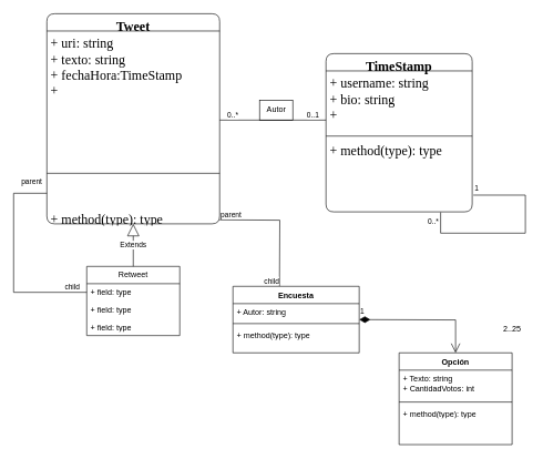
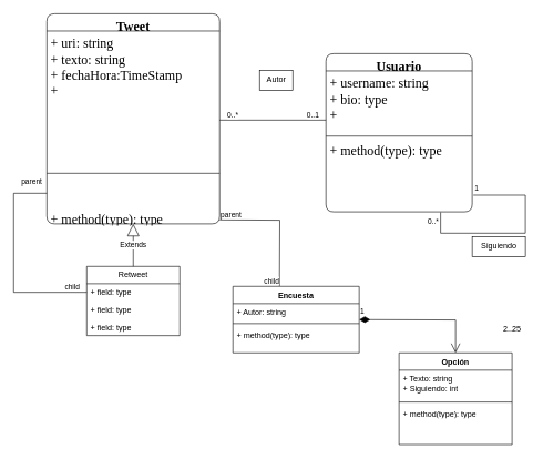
- <mxCell id="6" value="TimeStamp" style="swimlane;fontStyle=1;align=center;verticalAlign=top;childLayout=stackLayout;horizontal=1;startSize=26;horizontalStack=0;resizeParent=1;resizeParentMax=0;resizeLast=0;collapsible=1;marginBottom=0;whiteSpace=wrap;html=1;hachureGap=4;fontFamily=Architects Daughter;fontSource=https%3A%2F%2Ffonts.googleapis.com%2Fcss%3Ffamily%3DArchitects%2BDaughter;fontSize=20;rounded=1;" vertex="1" parent="1"><mxGeometry x="490" y="80" width="220" height="238" as="geometry" /></mxCell>
+ <mxCell id="6" value="Usuario" style="swimlane;fontStyle=1;align=center;verticalAlign=top;childLayout=stackLayout;horizontal=1;startSize=26;horizontalStack=0;resizeParent=1;resizeParentMax=0;resizeLast=0;collapsible=1;marginBottom=0;whiteSpace=wrap;html=1;hachureGap=4;fontFamily=Architects Daughter;fontSource=https%3A%2F%2Ffonts.googleapis.com%2Fcss%3Ffamily%3DArchitects%2BDaughter;fontSize=20;rounded=1;" vertex="1" parent="1"><mxGeometry x="490" y="80" width="220" height="238" as="geometry" /></mxCell>
- <mxCell id="7" value="+ username: string&lt;br&gt;+ bio: string&lt;br&gt;+" style="text;strokeColor=none;fillColor=none;align=left;verticalAlign=top;spacingLeft=4;spacingRight=4;overflow=hidden;rotatable=0;points=[[0,0.5],[1,0.5]];portConstraint=eastwest;whiteSpace=wrap;html=1;fontSize=20;fontFamily=Architects Daughter;rounded=1;" vertex="1" parent="6"><mxGeometry y="26" width="220" height="94" as="geometry" /></mxCell>
+ <mxCell id="7" value="+ username: string&lt;br&gt;+ bio: type&lt;br&gt;+" style="text;strokeColor=none;fillColor=none;align=left;verticalAlign=top;spacingLeft=4;spacingRight=4;overflow=hidden;rotatable=0;points=[[0,0.5],[1,0.5]];portConstraint=eastwest;whiteSpace=wrap;html=1;fontSize=20;fontFamily=Architects Daughter;rounded=1;" vertex="1" parent="6"><mxGeometry y="26" width="220" height="94" as="geometry" /></mxCell>
- <mxCell id="16" value="Autor" style="text;html=1;align=center;verticalAlign=middle;resizable=0;points=[];autosize=1;strokeColor=default;" vertex="1" parent="1"><mxGeometry x="390" y="150" width="50" height="30" as="geometry" /></mxCell>
+ <mxCell id="16" value="Autor" style="text;html=1;align=center;verticalAlign=middle;resizable=0;points=[];autosize=1;strokeColor=default;" vertex="1" parent="1"><mxGeometry x="390" y="105" width="50" height="30" as="geometry" /></mxCell>
+ <mxCell id="17" value="Siguiendo" style="text;html=1;align=center;verticalAlign=middle;resizable=0;points=[];autosize=1;strokeColor=default;fillColor=none;" vertex="1" parent="1"><mxGeometry x="710" y="355.19" width="80" height="30" as="geometry" /></mxCell>
- <mxCell id="34" value="+ Texto: string&lt;br&gt;+ CantidadVotos: int" style="text;strokeColor=none;fillColor=none;align=left;verticalAlign=top;spacingLeft=4;spacingRight=4;overflow=hidden;rotatable=0;points=[[0,0.5],[1,0.5]];portConstraint=eastwest;whiteSpace=wrap;html=1;" vertex="1" parent="33"><mxGeometry y="26" width="170" height="44" as="geometry" /></mxCell>
+ <mxCell id="34" value="+ Texto: string&lt;br&gt;+ Siguiendo: int" style="text;strokeColor=none;fillColor=none;align=left;verticalAlign=top;spacingLeft=4;spacingRight=4;overflow=hidden;rotatable=0;points=[[0,0.5],[1,0.5]];portConstraint=eastwest;whiteSpace=wrap;html=1;" vertex="1" parent="33"><mxGeometry y="26" width="170" height="44" as="geometry" /></mxCell>
